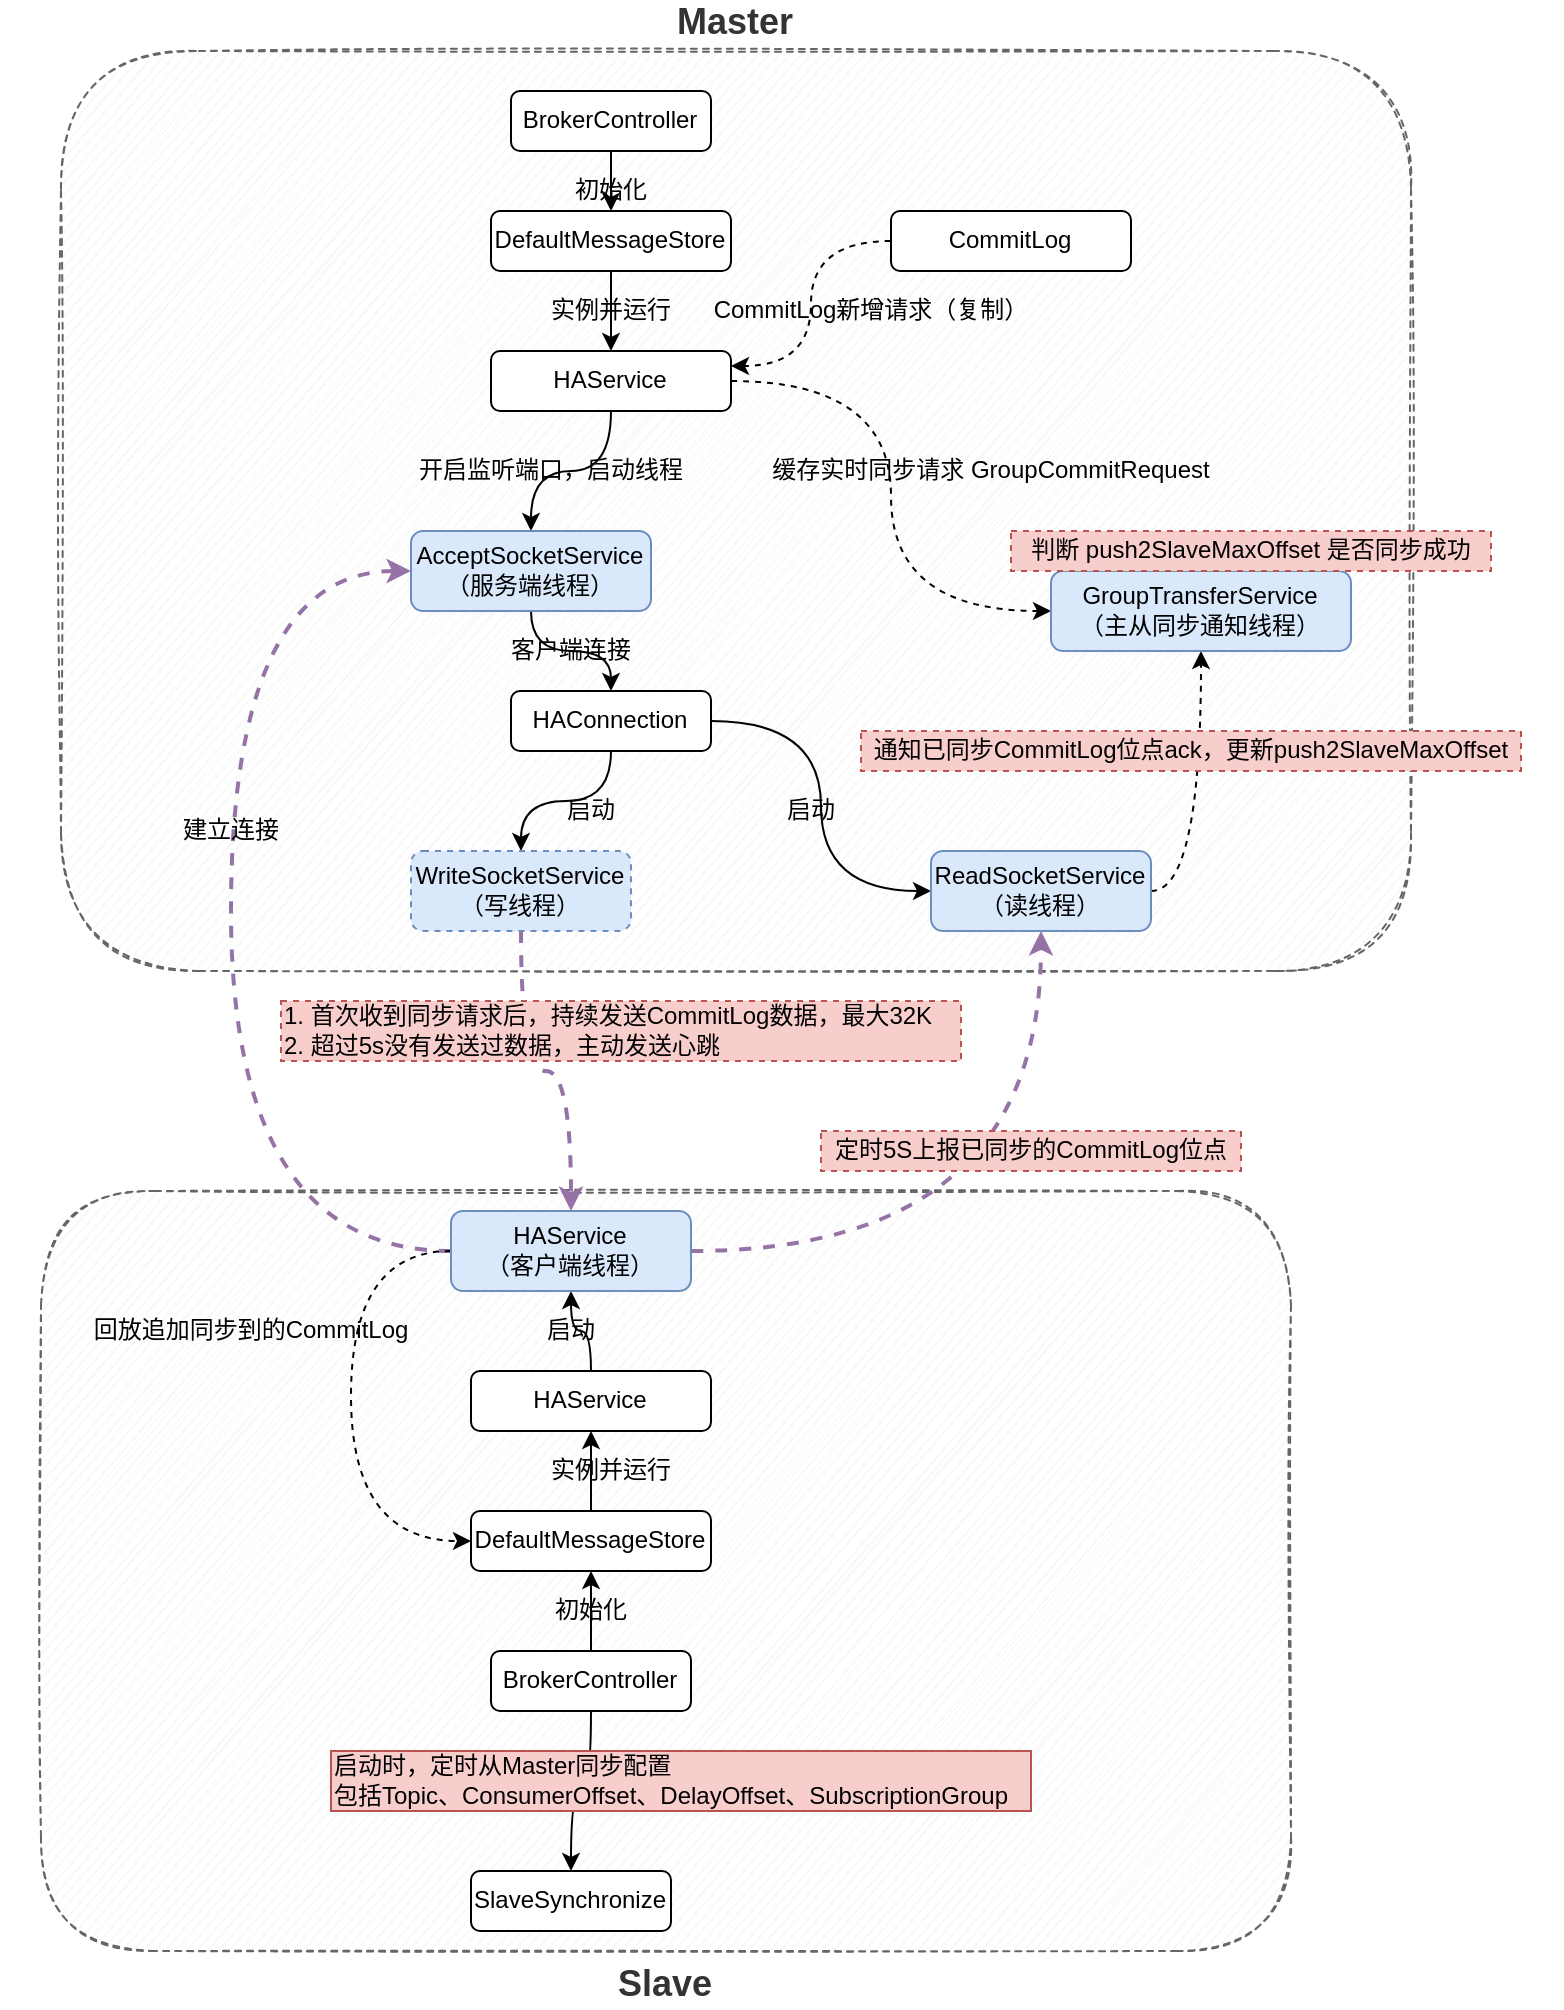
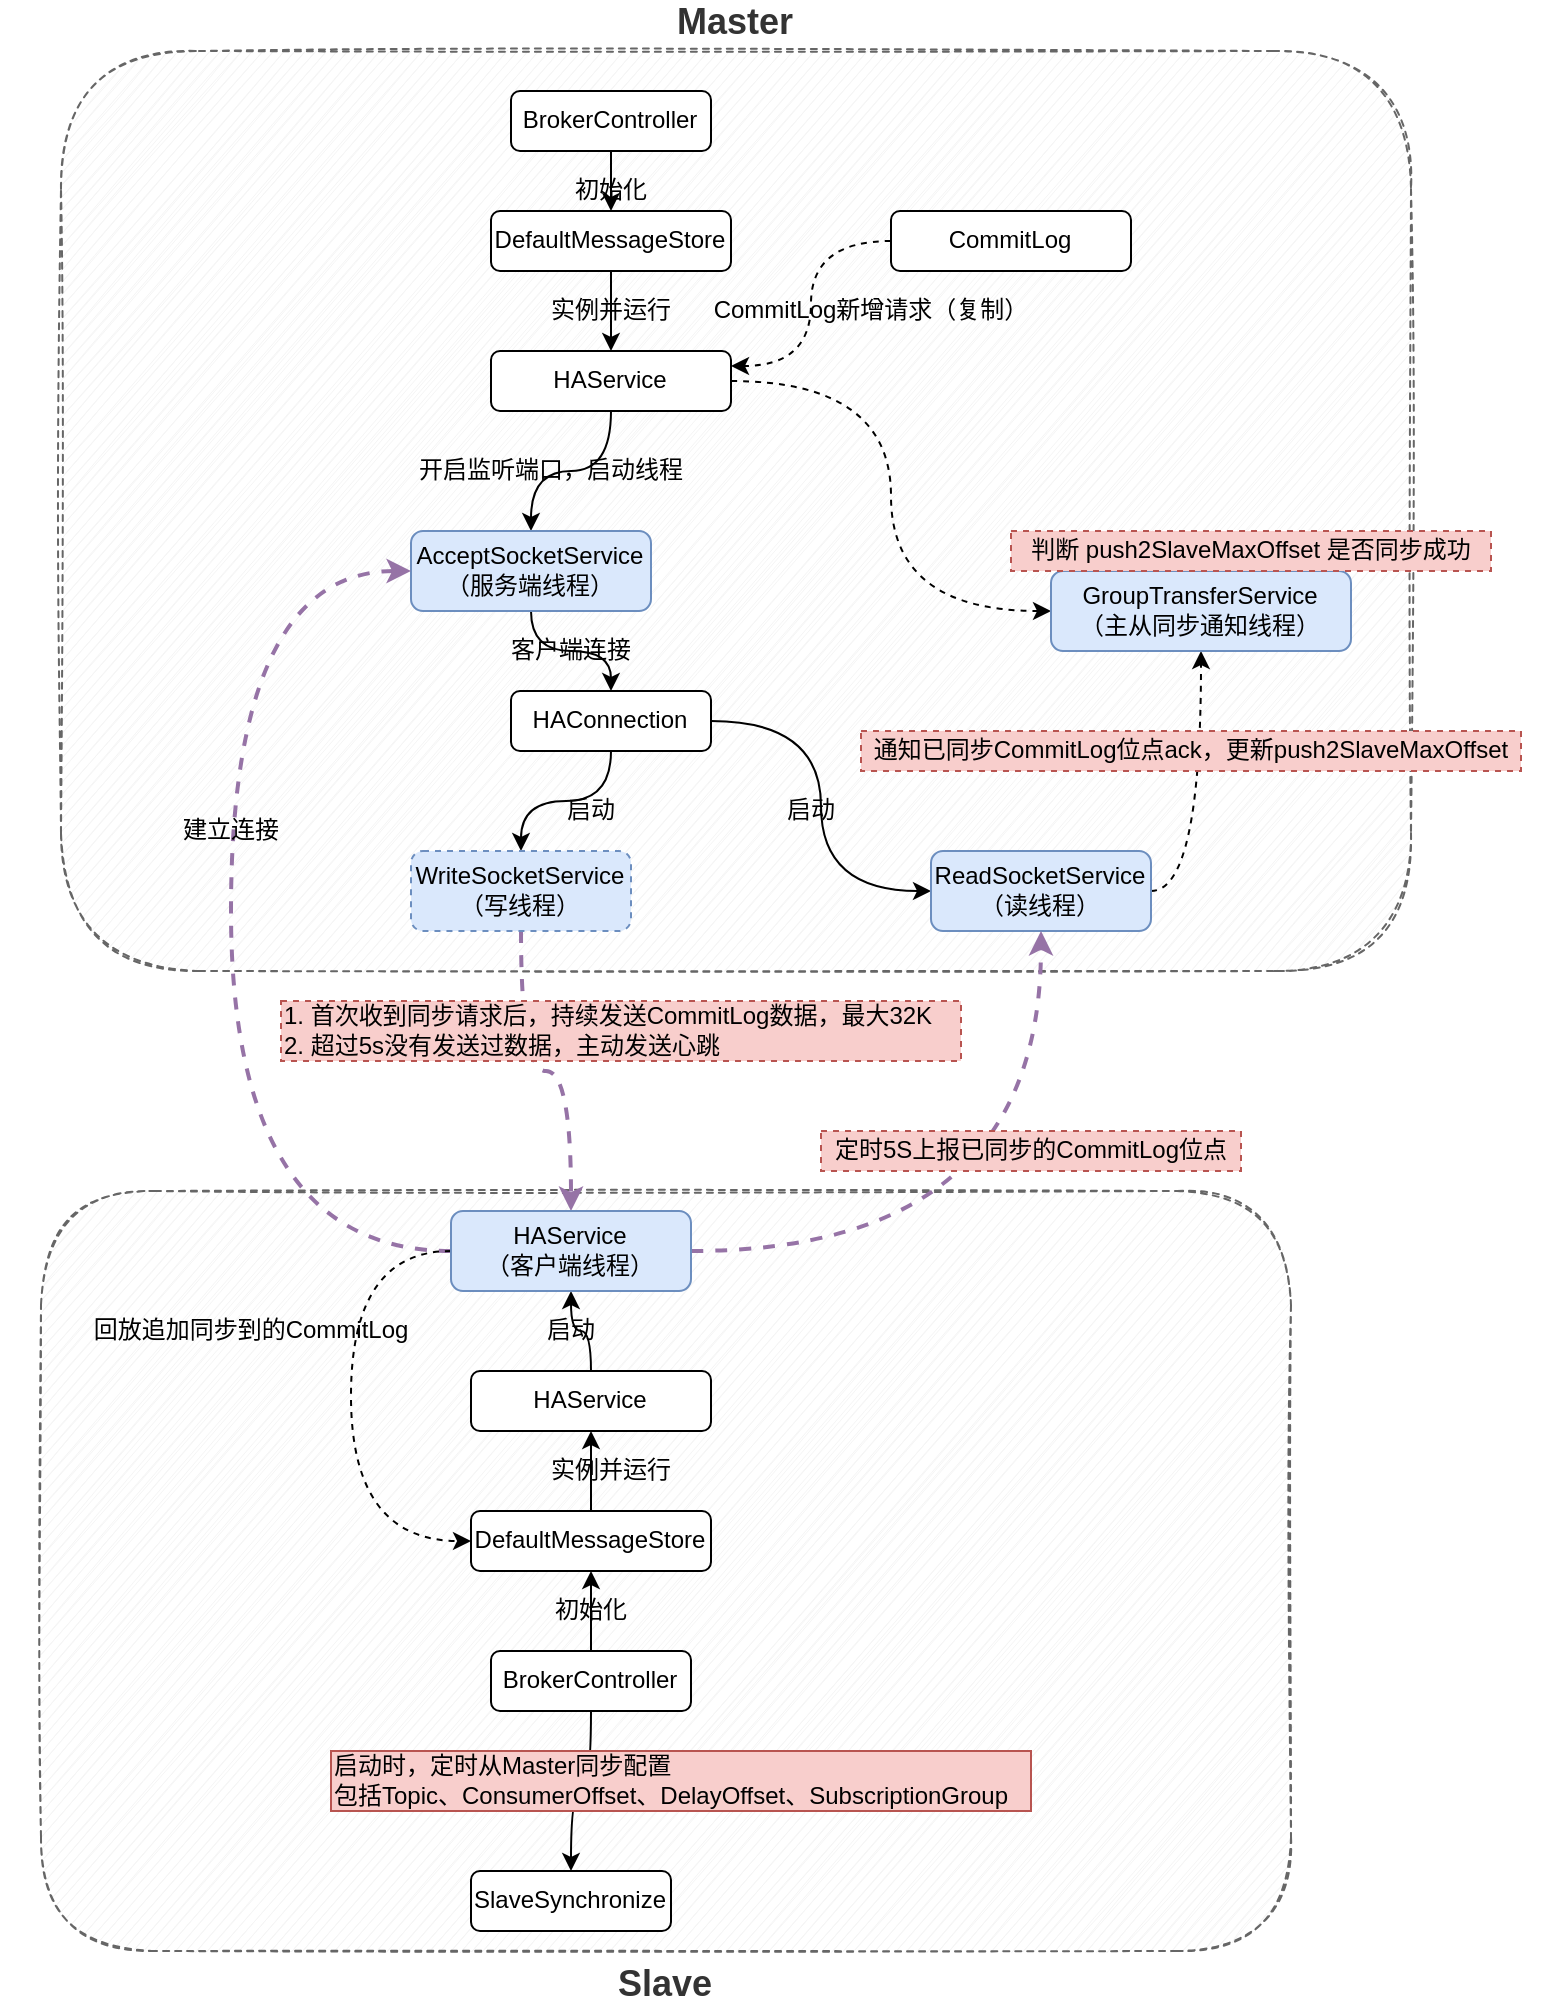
- <mxCell id="51" value="缓存实时同步请求 GroupCommitRequest" style="text;html=1;align=center;verticalAlign=middle;resizable=0;points=[];autosize=1;strokeColor=none;fillColor=none;fontSize=12;" vertex="1" parent="1"><mxGeometry x="380" y="220" width="230" height="20" as="geometry" /></mxCell>
